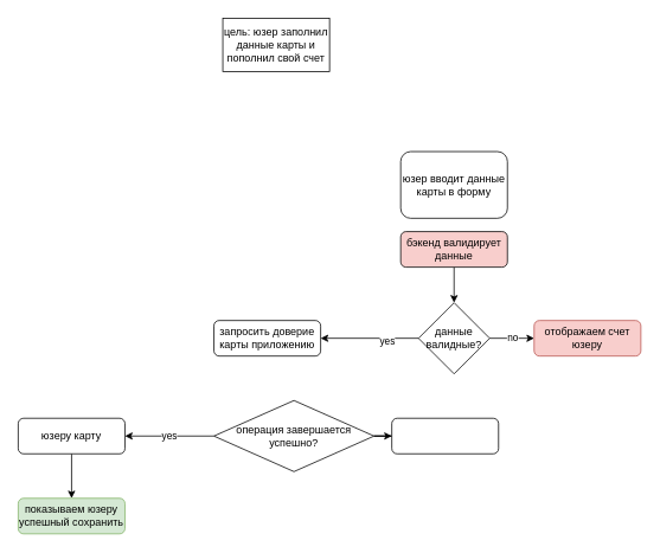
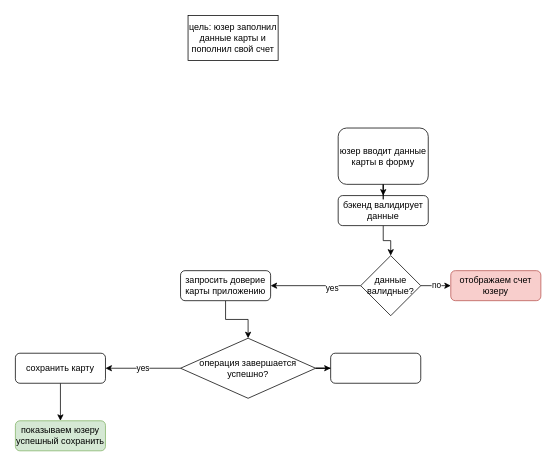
+ <mxCell id="4" value="" style="edgeStyle=orthogonalEdgeStyle;rounded=0;orthogonalLoop=1;jettySize=auto;html=1;entryX=0.5;entryY=0;entryDx=0;entryDy=0;" edge="1" parent="1" source="5" target="3"><mxGeometry relative="1" as="geometry" /></mxCell>
- <mxCell id="3" value="бэкенд валидирует данные" style="rounded=1;whiteSpace=wrap;html=1;fontSize=12;glass=0;strokeWidth=1;shadow=0;fillColor=#f8cecc;" parent="1" vertex="1"><mxGeometry x="450" y="260" width="120" height="40" as="geometry" /></mxCell>
+ <mxCell id="3" value="бэкенд валидирует данные" style="rounded=1;whiteSpace=wrap;html=1;fontSize=12;glass=0;strokeWidth=1;shadow=0;" parent="1" vertex="1"><mxGeometry x="450" y="260" width="120" height="40" as="geometry" /></mxCell>
- <mxCell id="11" value="данные валидные?" style="rhombus;whiteSpace=wrap;html=1;" vertex="1" parent="1"><mxGeometry x="470" y="340" width="80" height="80" as="geometry" /></mxCell>
+ <mxCell id="11" value="данные валидные?" style="rhombus;whiteSpace=wrap;html=1;" vertex="1" parent="1"><mxGeometry x="480" y="340" width="80" height="80" as="geometry" /></mxCell>
+ <mxCell id="13" value="" style="edgeStyle=orthogonalEdgeStyle;rounded=0;orthogonalLoop=1;jettySize=auto;html=1;" edge="1" parent="1" source="14" target="18"><mxGeometry relative="1" as="geometry" /></mxCell>
- <mxCell id="20" value="юзеру карту" style="rounded=1;whiteSpace=wrap;html=1;fontSize=12;glass=0;strokeWidth=1;shadow=0;" vertex="1" parent="1"><mxGeometry x="20" y="470" width="120" height="40" as="geometry" /></mxCell>
+ <mxCell id="20" value="сохранить карту" style="rounded=1;whiteSpace=wrap;html=1;fontSize=12;glass=0;strokeWidth=1;shadow=0;" vertex="1" parent="1"><mxGeometry x="20" y="470" width="120" height="40" as="geometry" /></mxCell>
